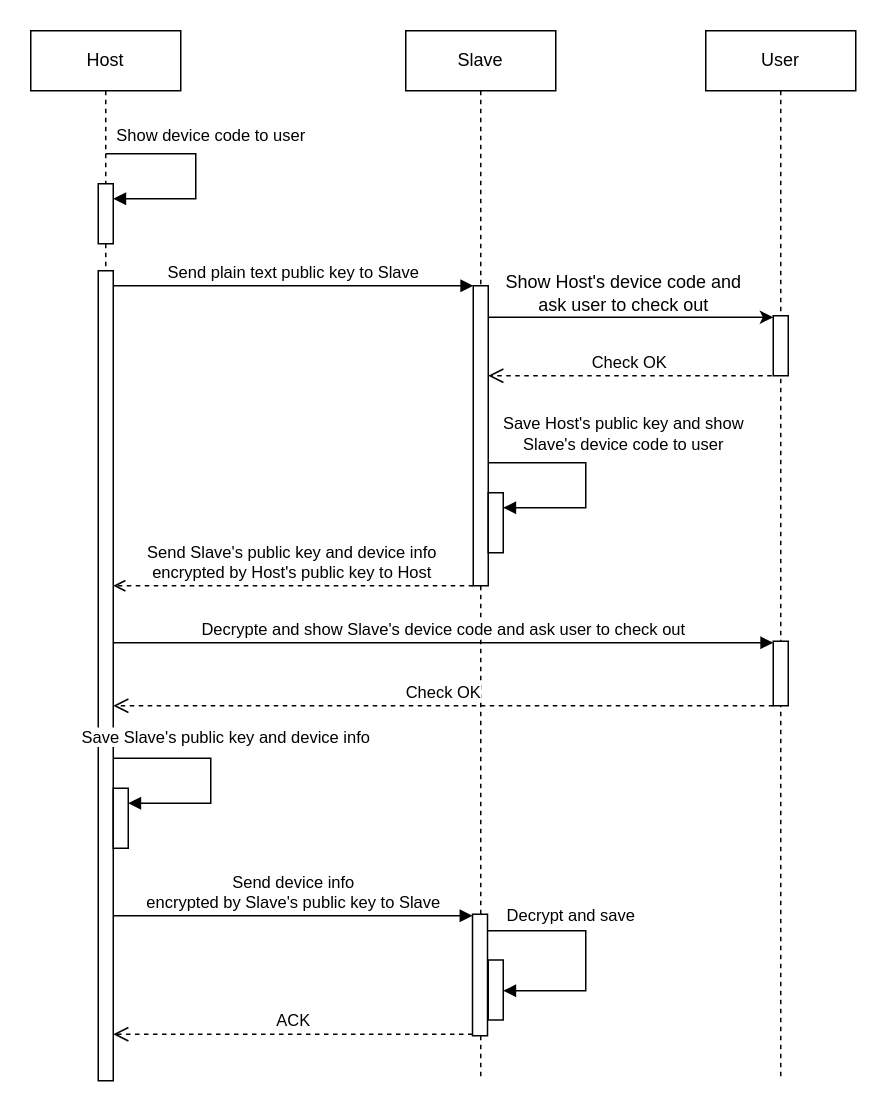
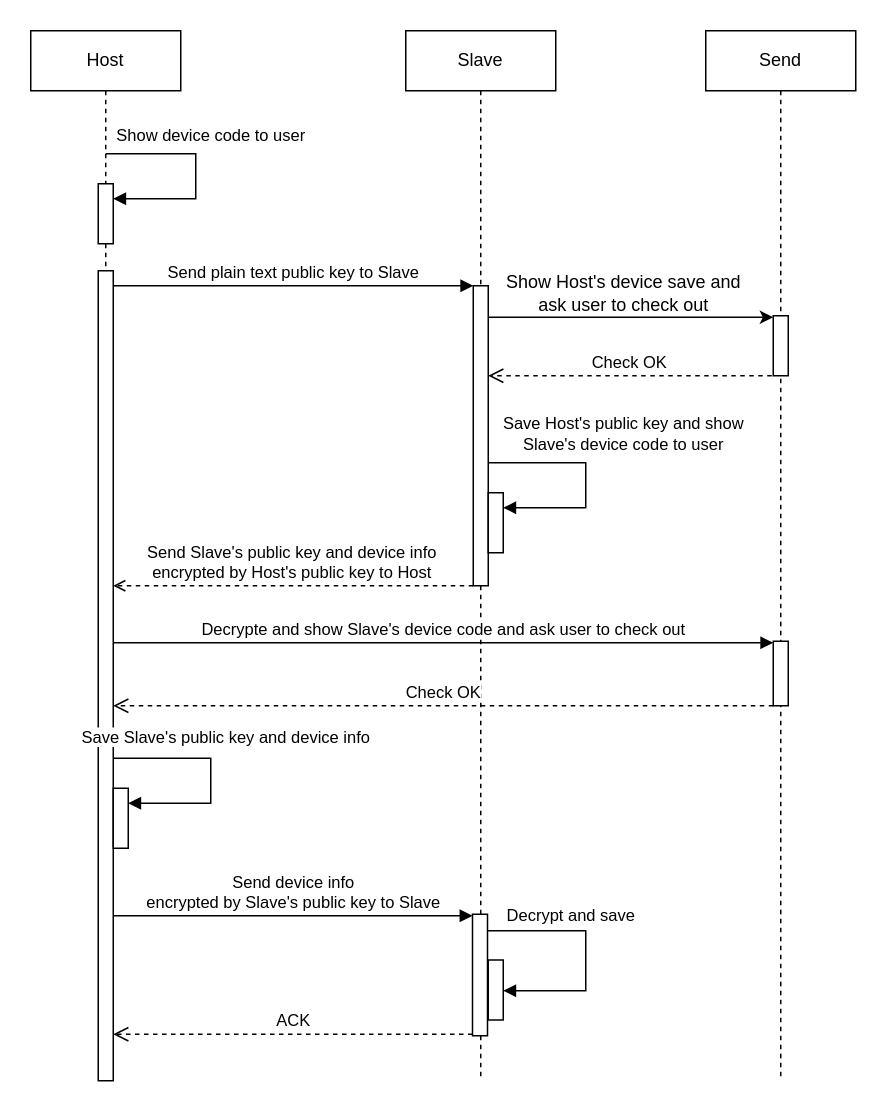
- <mxCell id="16" value="User" style="shape=umlLifeline;perimeter=lifelinePerimeter;whiteSpace=wrap;html=1;container=1;dropTarget=0;collapsible=0;recursiveResize=0;outlineConnect=0;portConstraint=eastwest;newEdgeStyle={&quot;edgeStyle&quot;:&quot;elbowEdgeStyle&quot;,&quot;elbow&quot;:&quot;vertical&quot;,&quot;curved&quot;:0,&quot;rounded&quot;:0};" vertex="1" parent="1"><mxGeometry x="470" y="20" width="100" height="700" as="geometry" /></mxCell>
+ <mxCell id="16" value="Send" style="shape=umlLifeline;perimeter=lifelinePerimeter;whiteSpace=wrap;html=1;container=1;dropTarget=0;collapsible=0;recursiveResize=0;outlineConnect=0;portConstraint=eastwest;newEdgeStyle={&quot;edgeStyle&quot;:&quot;elbowEdgeStyle&quot;,&quot;elbow&quot;:&quot;vertical&quot;,&quot;curved&quot;:0,&quot;rounded&quot;:0};" vertex="1" parent="1"><mxGeometry x="470" y="20" width="100" height="700" as="geometry" /></mxCell>
- <mxCell id="20" value="Show Host's device code and &lt;br&gt;ask user to check out" style="text;html=1;align=center;verticalAlign=middle;resizable=0;points=[];autosize=1;strokeColor=none;fillColor=none;" vertex="1" parent="1"><mxGeometry x="325" y="175" width="180" height="40" as="geometry" /></mxCell>
+ <mxCell id="20" value="Show Host's device save and &lt;br&gt;ask user to check out" style="text;html=1;align=center;verticalAlign=middle;resizable=0;points=[];autosize=1;strokeColor=none;fillColor=none;" vertex="1" parent="1"><mxGeometry x="325" y="175" width="180" height="40" as="geometry" /></mxCell>
